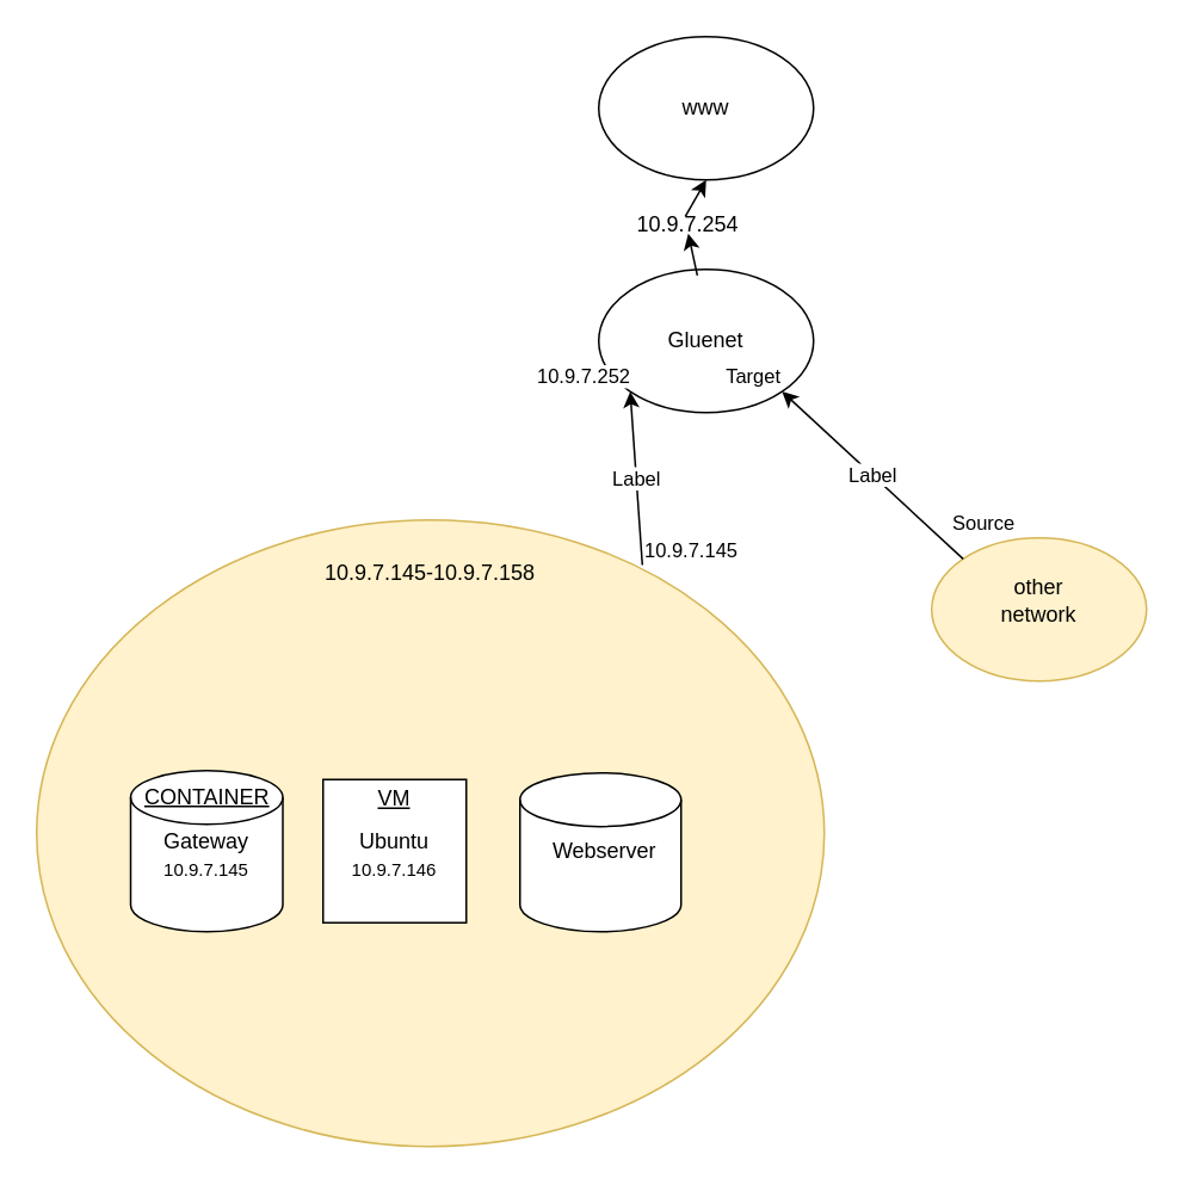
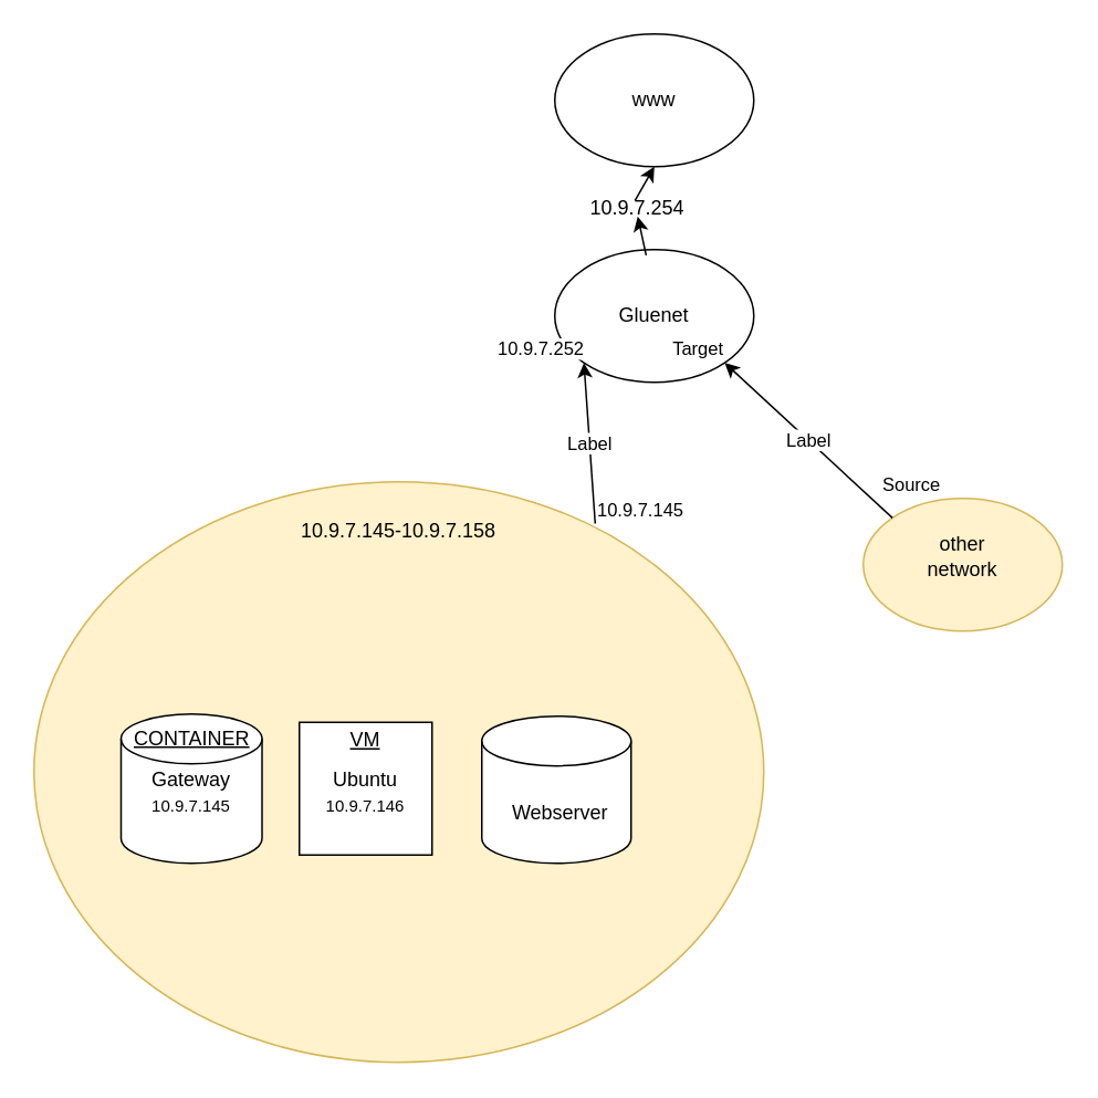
- <mxCell id="30" value="Webserver" style="text;html=1;strokeColor=none;fillColor=none;align=center;verticalAlign=middle;whiteSpace=wrap;rounded=0;" vertex="1" parent="1"><mxGeometry x="305" y="460" width="65" height="30" as="geometry" /></mxCell>
+ <mxCell id="30" value="Webserver" style="text;html=1;strokeColor=none;fillColor=none;align=center;verticalAlign=middle;whiteSpace=wrap;rounded=0;" vertex="1" parent="1"><mxGeometry x="305" y="475" width="65" height="30" as="geometry" /></mxCell>
